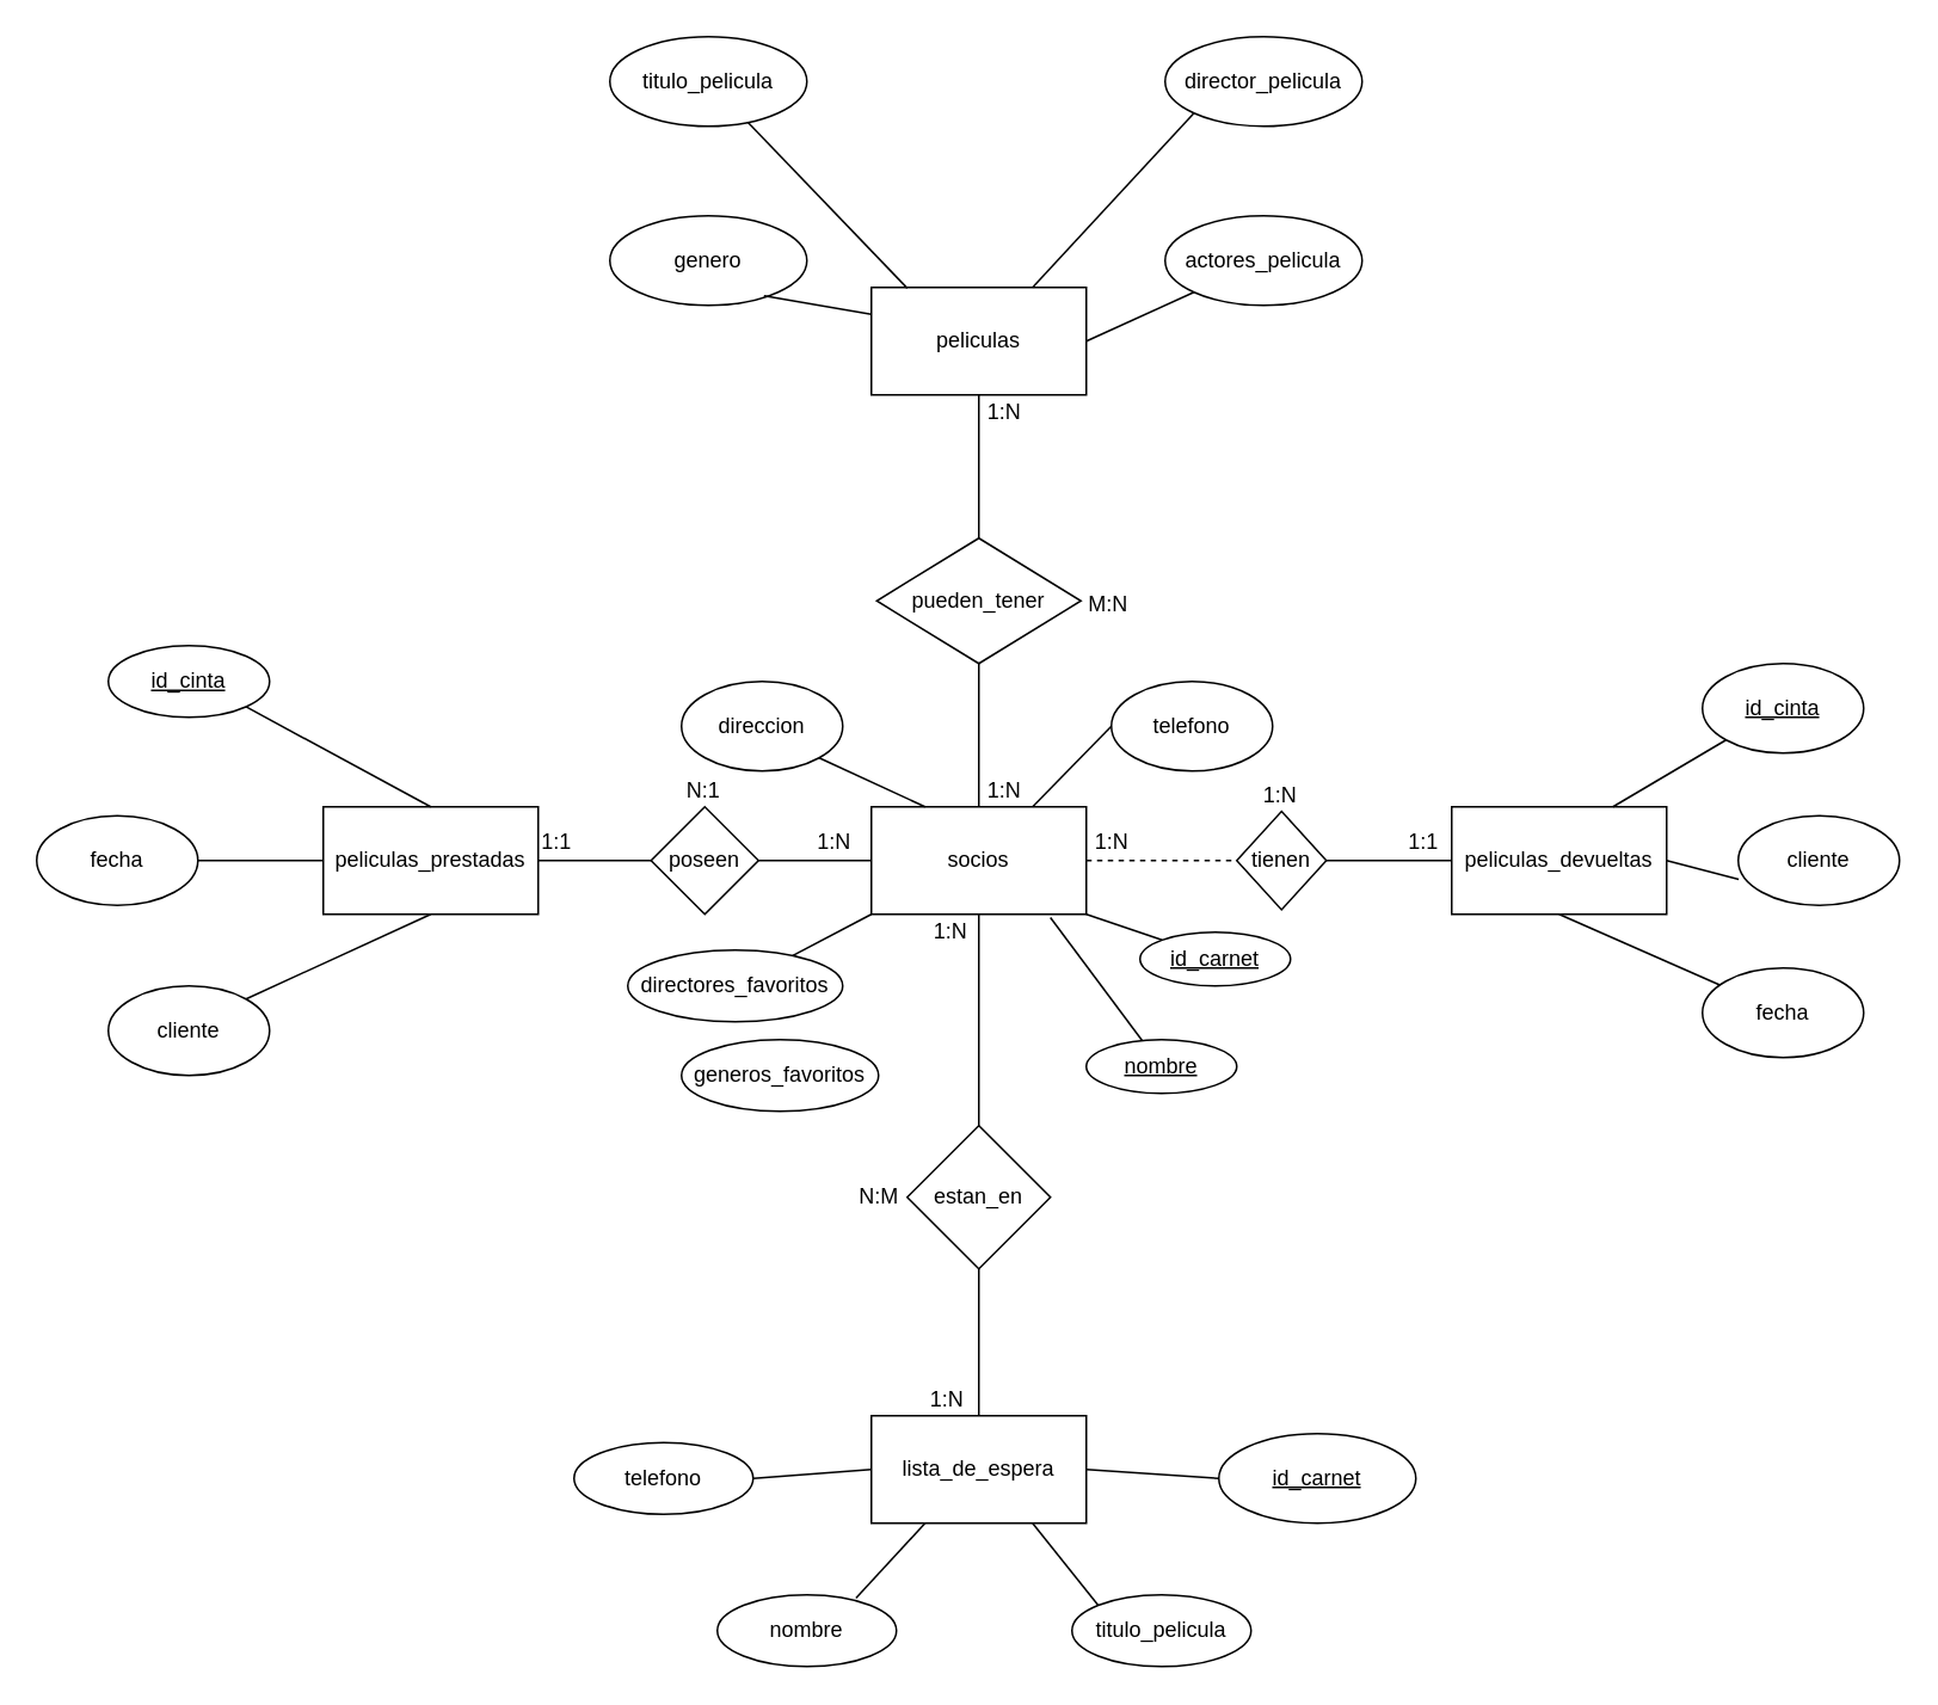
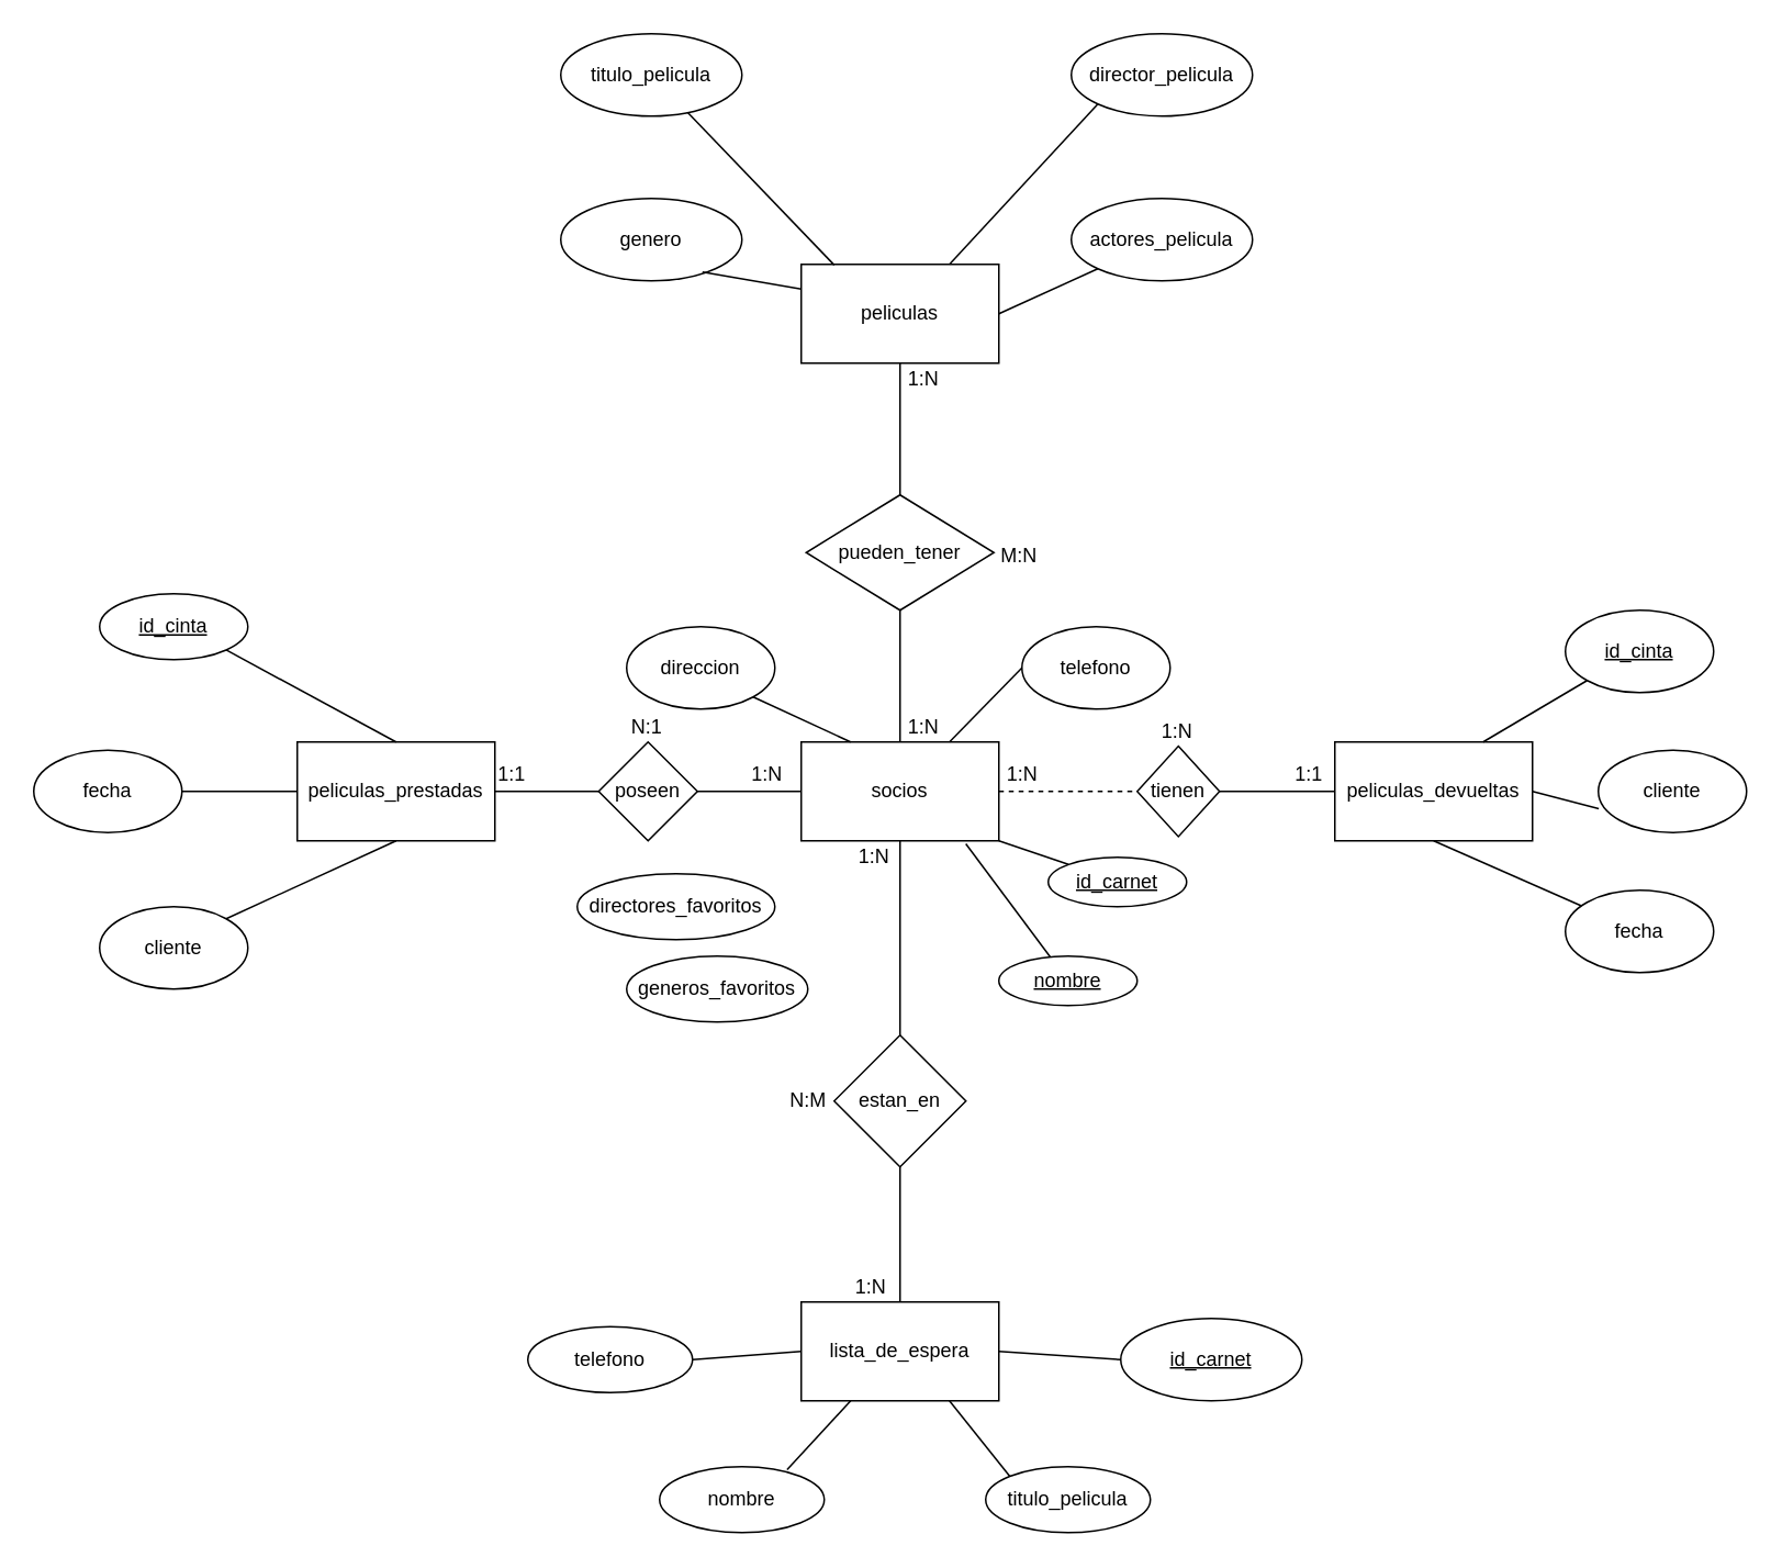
- <mxCell id="39" value="" style="endArrow=none;html=1;rounded=0;entryX=0;entryY=1;entryDx=0;entryDy=0;" parent="1" source="26" target="5" edge="1"><mxGeometry width="50" height="50" relative="1" as="geometry"><mxPoint x="586" y="460" as="sourcePoint" /><mxPoint x="630" y="415" as="targetPoint" /></mxGeometry></mxCell>
